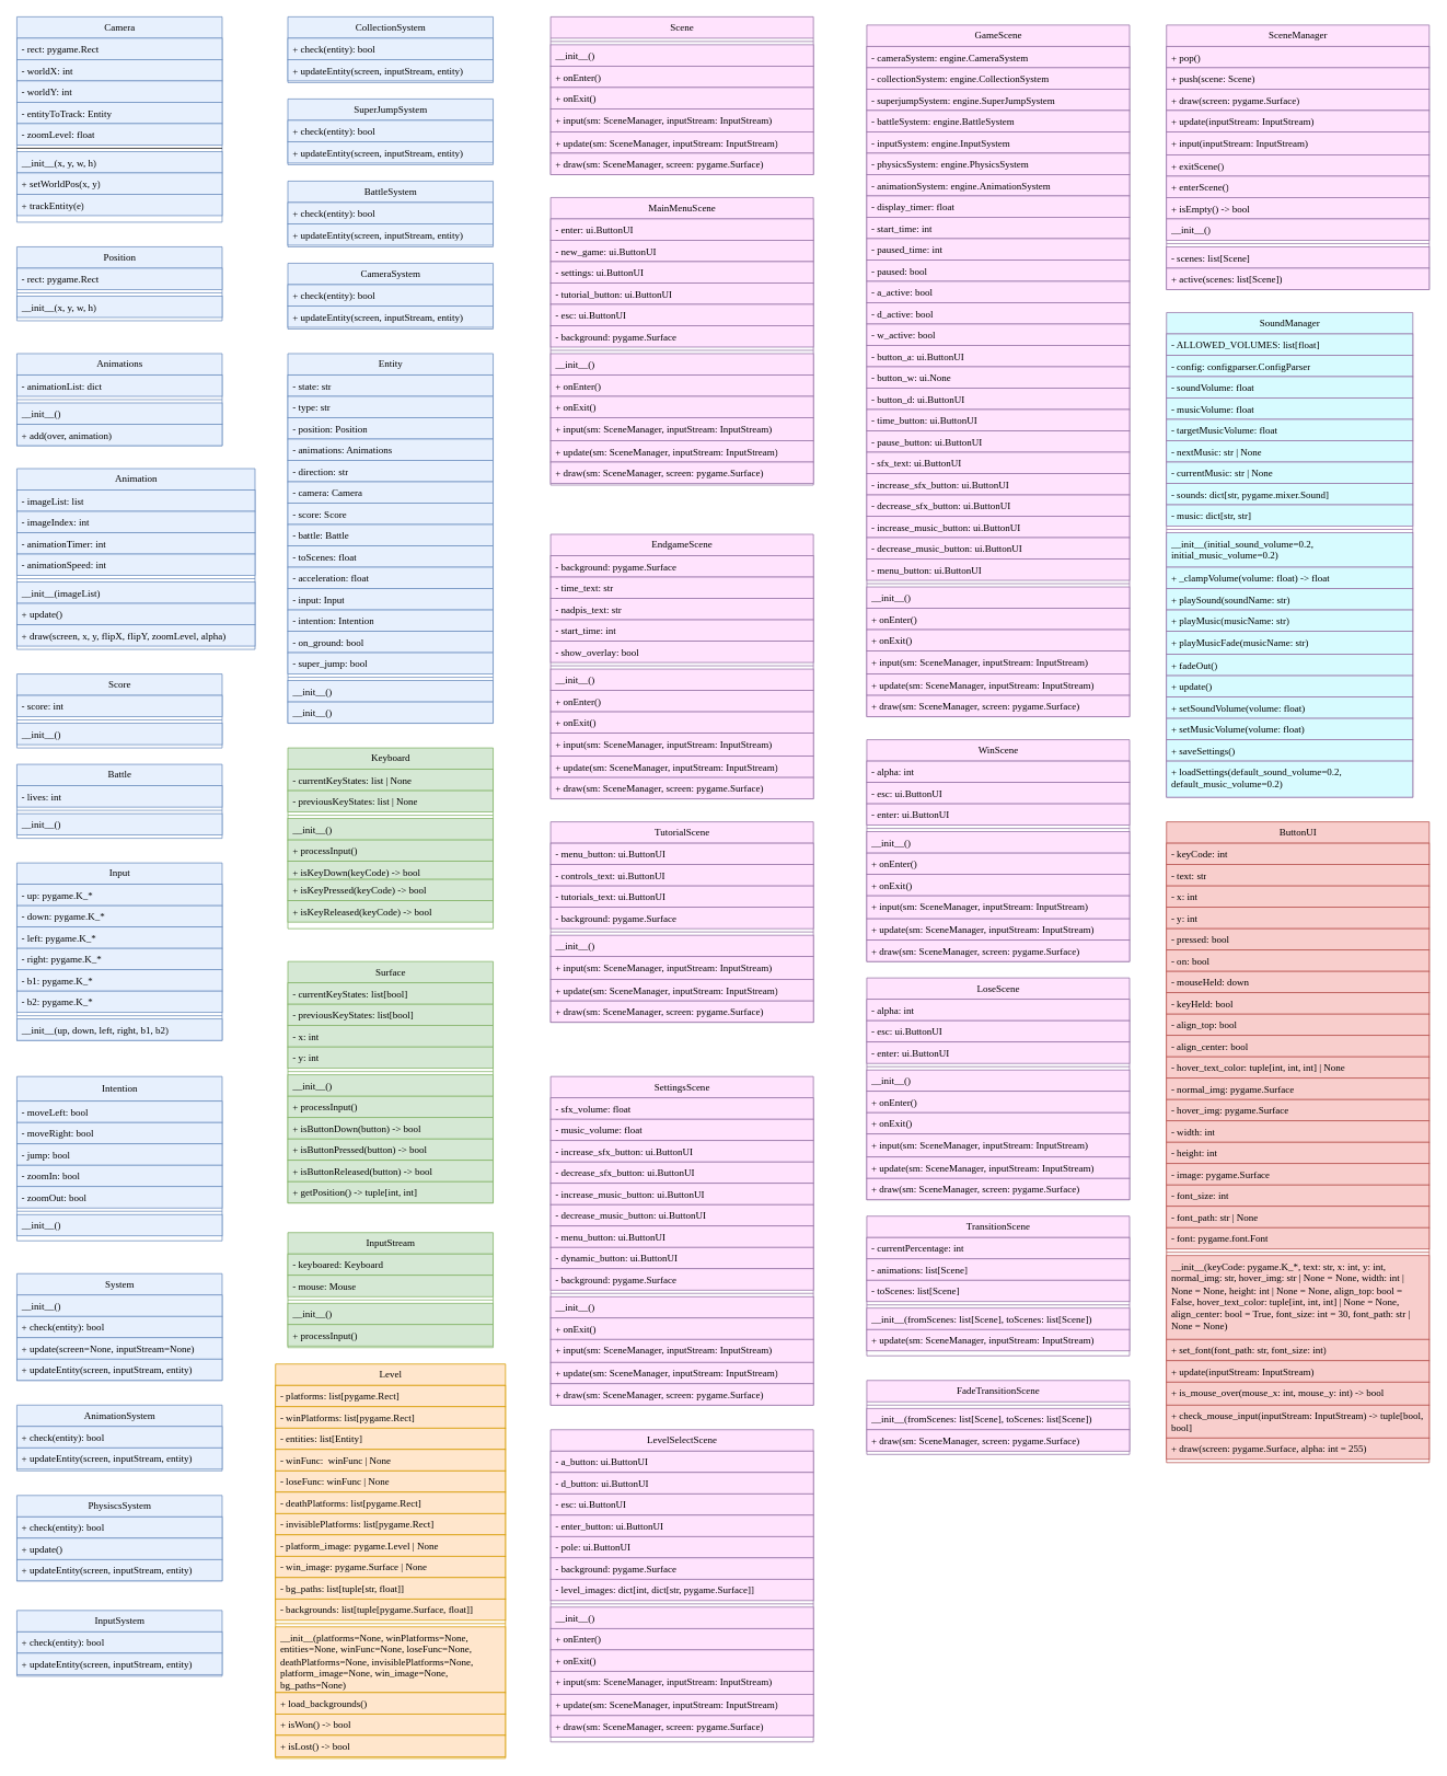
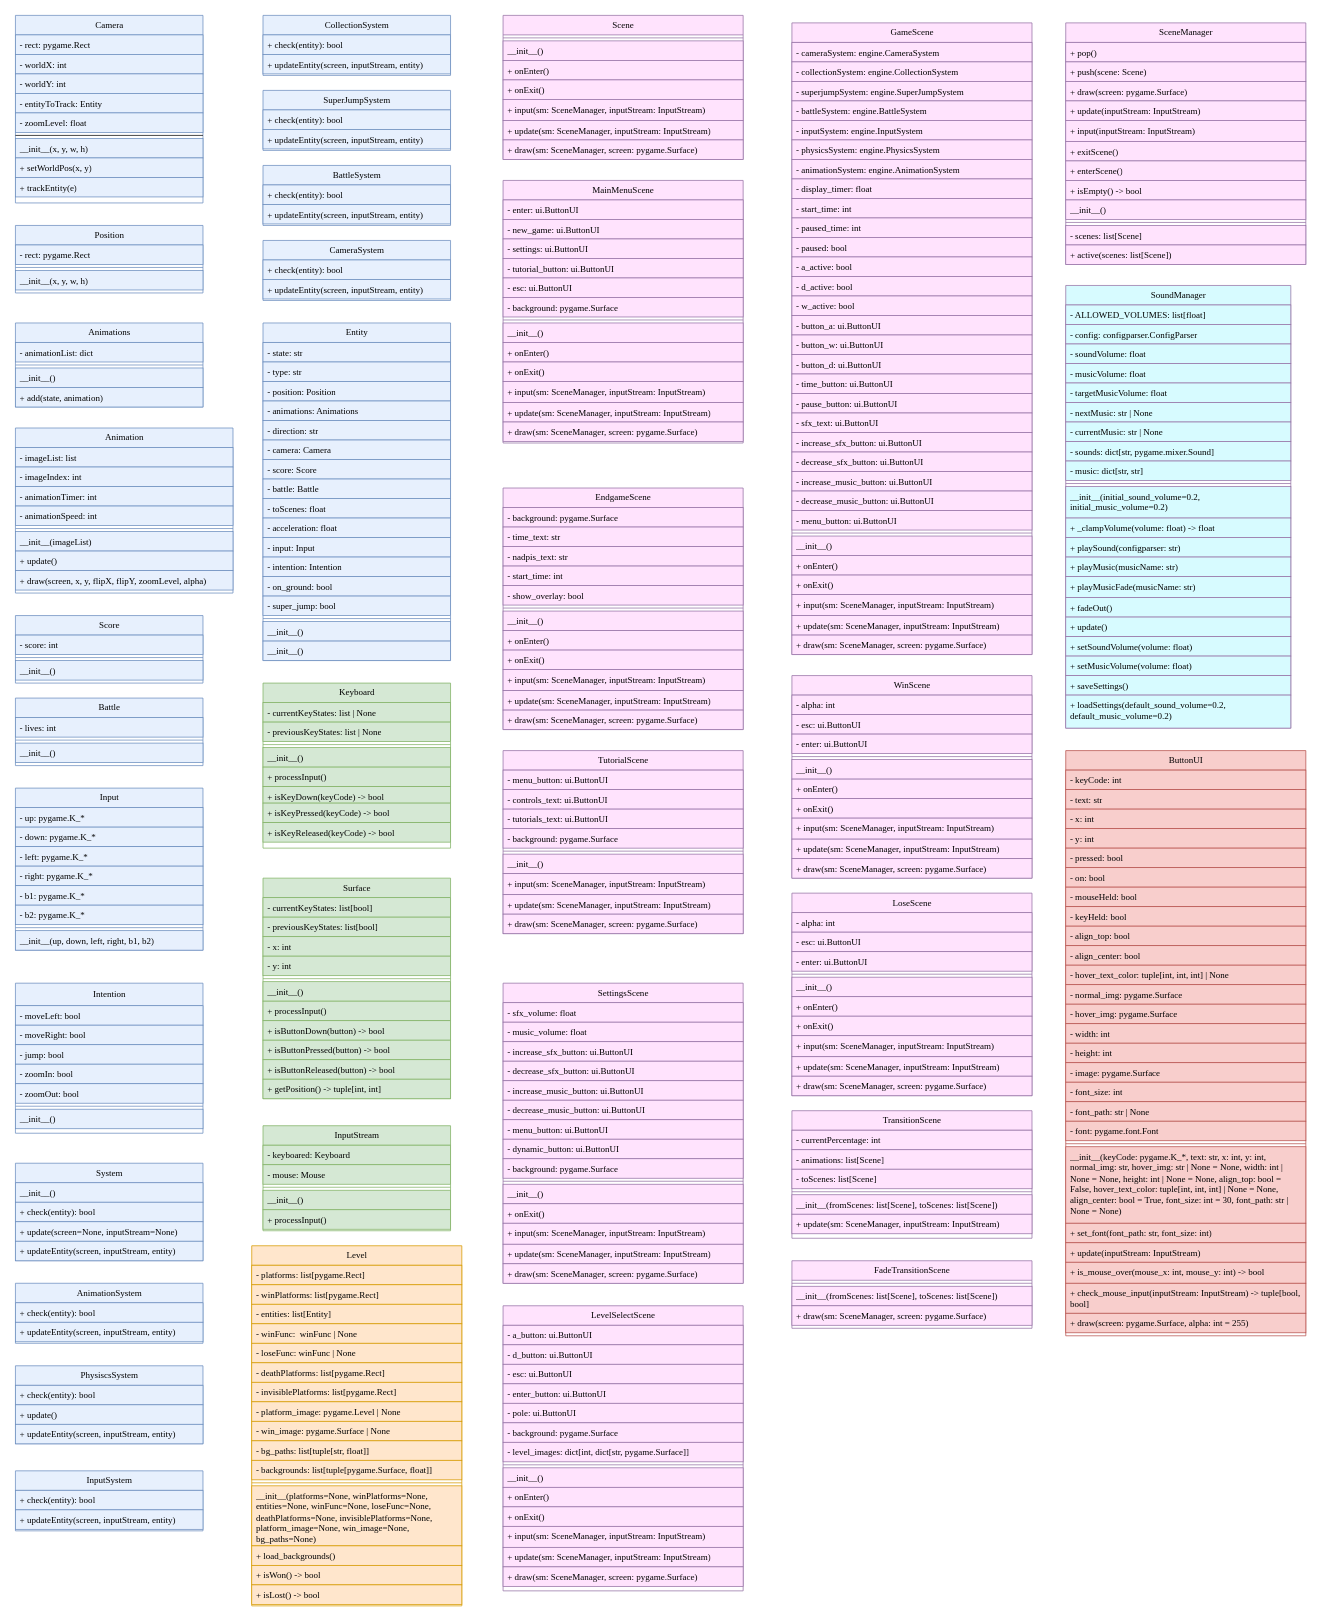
- <mxCell id="236" value="&lt;div&gt;- button_w: ui.None&lt;/div&gt;&lt;div&gt;&lt;br&gt;&lt;/div&gt;" style="text;html=1;align=left;verticalAlign=top;spacingLeft=4;spacingRight=4;whiteSpace=wrap;overflow=hidden;rotatable=0;points=[[0,0.5],[1,0.5]];portConstraint=eastwest;fontFamily=Georgia;fontSize=12;fillColor=#FFE3FD;strokeColor=#9673a6;fillStyle=auto;" parent="220" vertex="1"><mxGeometry y="416" width="320" height="26" as="geometry" /></mxCell>
+ <mxCell id="236" value="&lt;div&gt;- button_w: ui.ButtonUI&lt;/div&gt;&lt;div&gt;&lt;br&gt;&lt;/div&gt;" style="text;html=1;align=left;verticalAlign=top;spacingLeft=4;spacingRight=4;whiteSpace=wrap;overflow=hidden;rotatable=0;points=[[0,0.5],[1,0.5]];portConstraint=eastwest;fontFamily=Georgia;fontSize=12;fillColor=#FFE3FD;strokeColor=#9673a6;fillStyle=auto;" parent="220" vertex="1"><mxGeometry y="416" width="320" height="26" as="geometry" /></mxCell>
- <mxCell id="47" value="+ add(over, animation)" style="text;html=1;align=left;verticalAlign=top;spacingLeft=4;spacingRight=4;whiteSpace=wrap;overflow=hidden;rotatable=0;points=[[0,0.5],[1,0.5]];portConstraint=eastwest;fontFamily=Georgia;fontSize=12;fillColor=light-dark(#e7f0fd, #1d293b);strokeColor=#6c8ebf;fillStyle=auto;" parent="43" vertex="1"><mxGeometry y="86" width="250" height="26" as="geometry" /></mxCell>
+ <mxCell id="47" value="+ add(state, animation)" style="text;html=1;align=left;verticalAlign=top;spacingLeft=4;spacingRight=4;whiteSpace=wrap;overflow=hidden;rotatable=0;points=[[0,0.5],[1,0.5]];portConstraint=eastwest;fontFamily=Georgia;fontSize=12;fillColor=light-dark(#e7f0fd, #1d293b);strokeColor=#6c8ebf;fillStyle=auto;" parent="43" vertex="1"><mxGeometry y="86" width="250" height="26" as="geometry" /></mxCell>
- <mxCell id="312" value="&lt;div&gt;+ playSound(soundName: str)&lt;/div&gt;" style="text;html=1;align=left;verticalAlign=top;spacingLeft=4;spacingRight=4;whiteSpace=wrap;overflow=hidden;rotatable=0;points=[[0,0.5],[1,0.5]];portConstraint=eastwest;fontFamily=Georgia;fontSize=12;fillColor=#D7FBFF;strokeColor=#9673a6;fillStyle=auto;" parent="299" vertex="1"><mxGeometry y="336" width="300" height="26" as="geometry" /></mxCell>
+ <mxCell id="312" value="&lt;div&gt;+ playSound(configparser: str)&lt;/div&gt;" style="text;html=1;align=left;verticalAlign=top;spacingLeft=4;spacingRight=4;whiteSpace=wrap;overflow=hidden;rotatable=0;points=[[0,0.5],[1,0.5]];portConstraint=eastwest;fontFamily=Georgia;fontSize=12;fillColor=#D7FBFF;strokeColor=#9673a6;fillStyle=auto;" parent="299" vertex="1"><mxGeometry y="336" width="300" height="26" as="geometry" /></mxCell>
- <mxCell id="328" value="&lt;div&gt;- mouseHeld: down&lt;/div&gt;" style="text;html=1;align=left;verticalAlign=top;spacingLeft=4;spacingRight=4;whiteSpace=wrap;overflow=hidden;rotatable=0;points=[[0,0.5],[1,0.5]];portConstraint=eastwest;fontFamily=Georgia;fontSize=12;fillColor=#f8cecc;strokeColor=#b85450;fillStyle=auto;" parent="321" vertex="1"><mxGeometry y="182" width="320" height="26" as="geometry" /></mxCell>
+ <mxCell id="328" value="&lt;div&gt;- mouseHeld: bool&lt;/div&gt;" style="text;html=1;align=left;verticalAlign=top;spacingLeft=4;spacingRight=4;whiteSpace=wrap;overflow=hidden;rotatable=0;points=[[0,0.5],[1,0.5]];portConstraint=eastwest;fontFamily=Georgia;fontSize=12;fillColor=#f8cecc;strokeColor=#b85450;fillStyle=auto;" parent="321" vertex="1"><mxGeometry y="182" width="320" height="26" as="geometry" /></mxCell>
